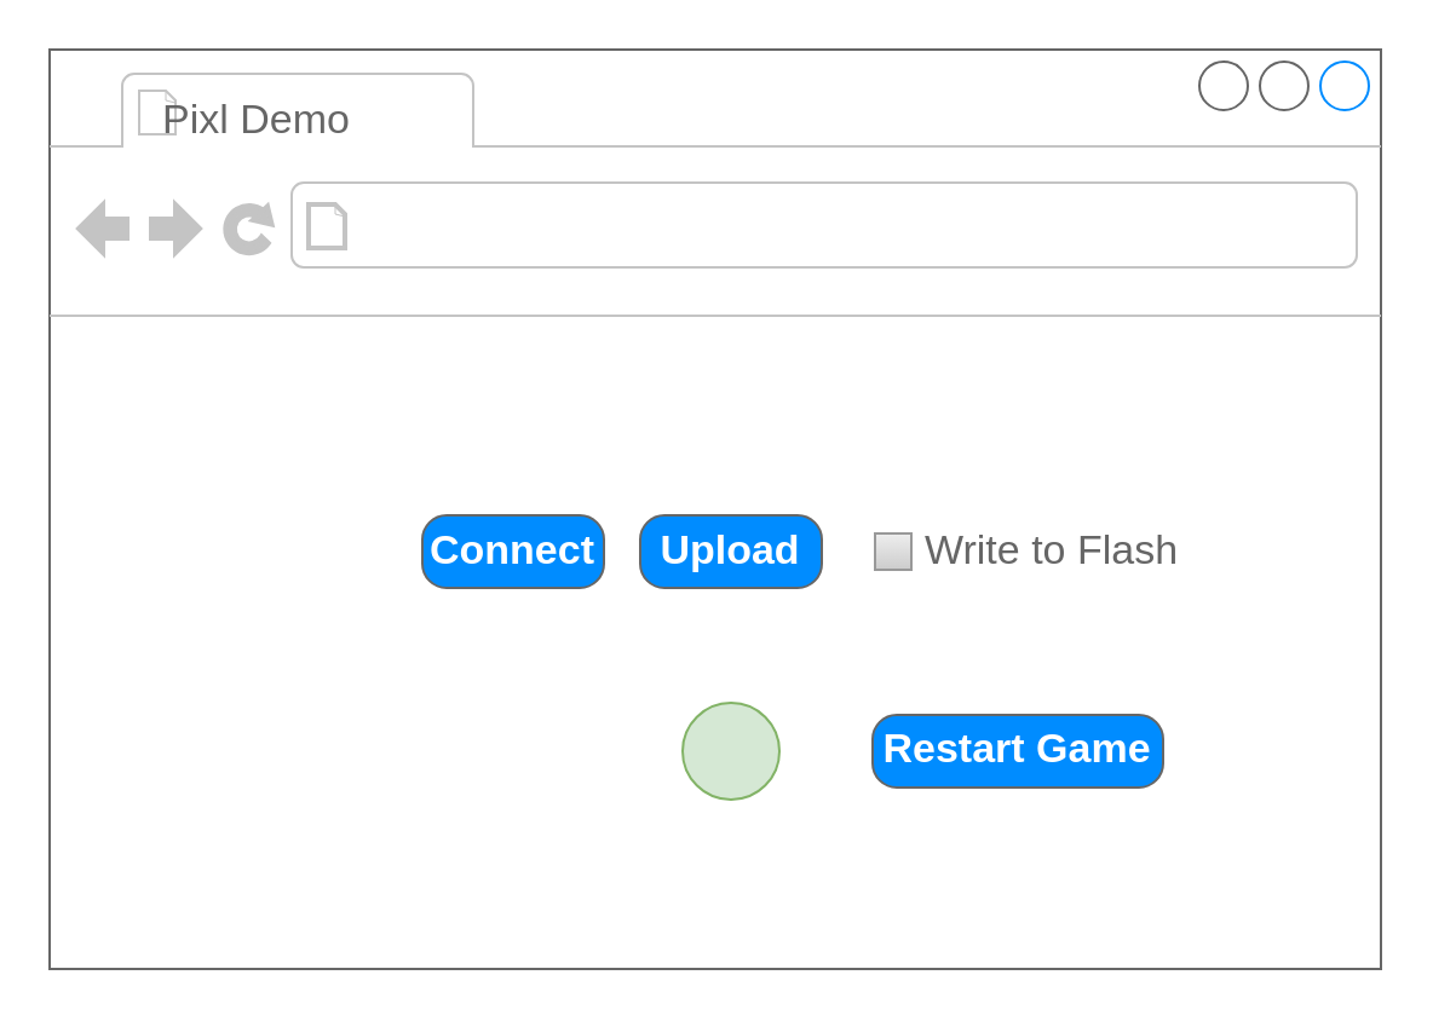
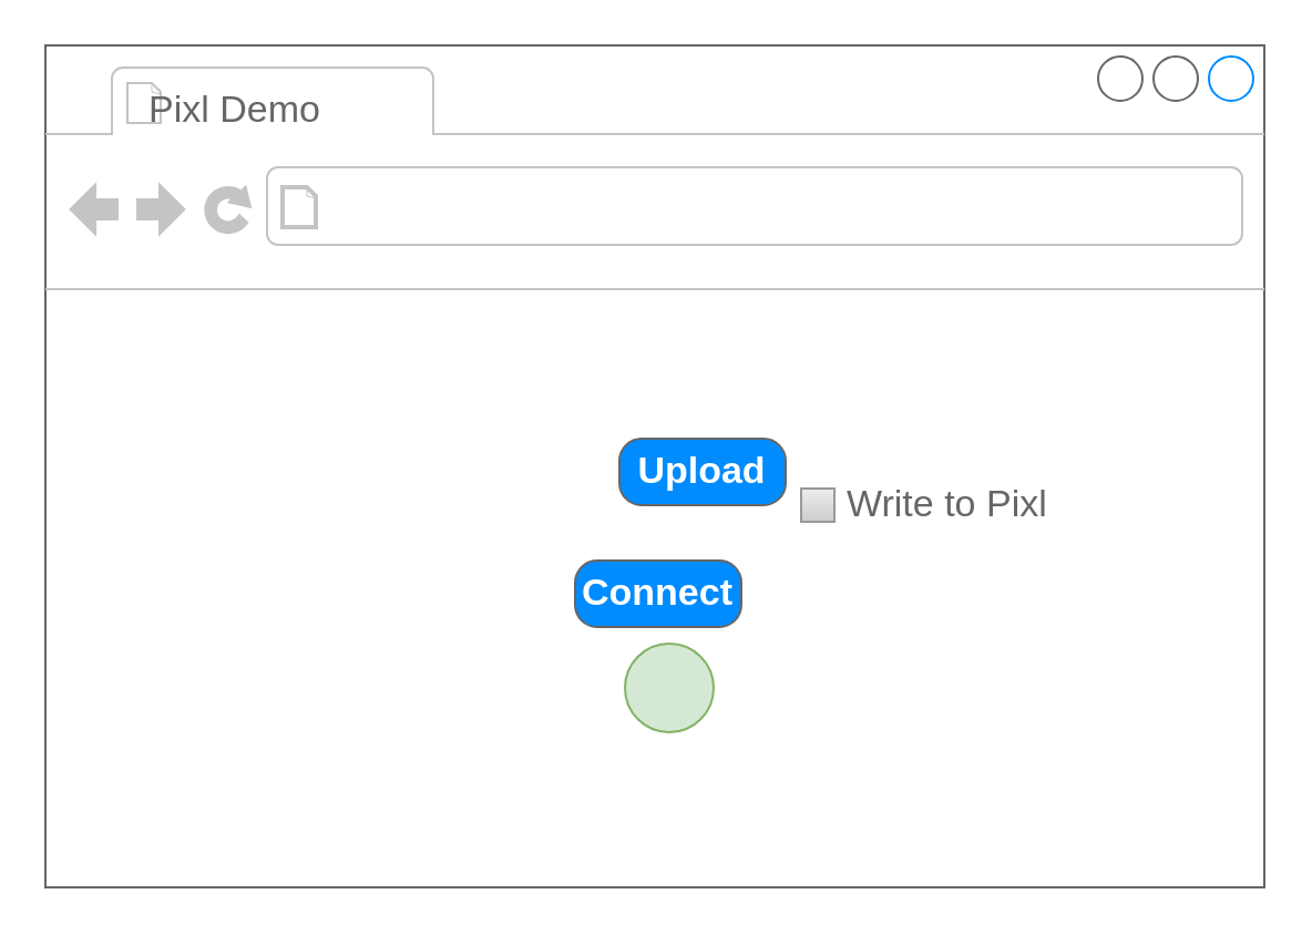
- <mxCell id="5" value="Connect" style="strokeWidth=1;shadow=0;dashed=0;align=center;html=1;shape=mxgraph.mockup.buttons.button;strokeColor=#666666;fontColor=#ffffff;mainText=;buttonStyle=round;fontSize=17;fontStyle=1;fillColor=#008cff;whiteSpace=wrap;" parent="2" vertex="1"><mxGeometry x="154" y="192.5" width="75" height="30" as="geometry" /></mxCell>
+ <mxCell id="5" value="Connect" style="strokeWidth=1;shadow=0;dashed=0;align=center;html=1;shape=mxgraph.mockup.buttons.button;strokeColor=#666666;fontColor=#ffffff;mainText=;buttonStyle=round;fontSize=17;fontStyle=1;fillColor=#008cff;whiteSpace=wrap;" parent="2" vertex="1"><mxGeometry x="239" y="232.5" width="75" height="30" as="geometry" /></mxCell>
- <mxCell id="6" value="Upload" style="strokeWidth=1;shadow=0;dashed=0;align=center;html=1;shape=mxgraph.mockup.buttons.button;strokeColor=#666666;fontColor=#ffffff;mainText=;buttonStyle=round;fontSize=17;fontStyle=1;fillColor=#008cff;whiteSpace=wrap;" parent="2" vertex="1"><mxGeometry x="244" y="192.5" width="75" height="30" as="geometry" /></mxCell>
+ <mxCell id="6" value="Upload" style="strokeWidth=1;shadow=0;dashed=0;align=center;html=1;shape=mxgraph.mockup.buttons.button;strokeColor=#666666;fontColor=#ffffff;mainText=;buttonStyle=round;fontSize=17;fontStyle=1;fillColor=#008cff;whiteSpace=wrap;" parent="2" vertex="1"><mxGeometry x="259" y="177.5" width="75" height="30" as="geometry" /></mxCell>
- <mxCell id="7" value="Write to Flash" style="strokeWidth=1;shadow=0;dashed=0;align=center;html=1;shape=mxgraph.mockup.forms.rrect;rSize=0;fillColor=#eeeeee;strokeColor=#999999;gradientColor=#cccccc;align=left;spacingLeft=4;fontSize=17;fontColor=#666666;labelPosition=right;" parent="2" vertex="1"><mxGeometry x="341" y="200" width="15" height="15" as="geometry" /></mxCell>
+ <mxCell id="7" value="Write to Pixl" style="strokeWidth=1;shadow=0;dashed=0;align=center;html=1;shape=mxgraph.mockup.forms.rrect;rSize=0;fillColor=#eeeeee;strokeColor=#999999;gradientColor=#cccccc;align=left;spacingLeft=4;fontSize=17;fontColor=#666666;labelPosition=right;" parent="2" vertex="1"><mxGeometry x="341" y="200" width="15" height="15" as="geometry" /></mxCell>
- <mxCell id="9" value="Restart Game" style="strokeWidth=1;shadow=0;dashed=0;align=center;html=1;shape=mxgraph.mockup.buttons.button;strokeColor=#666666;fontColor=#ffffff;mainText=;buttonStyle=round;fontSize=17;fontStyle=1;fillColor=#008cff;whiteSpace=wrap;" parent="2" vertex="1"><mxGeometry x="340" y="275" width="120" height="30" as="geometry" /></mxCell>
